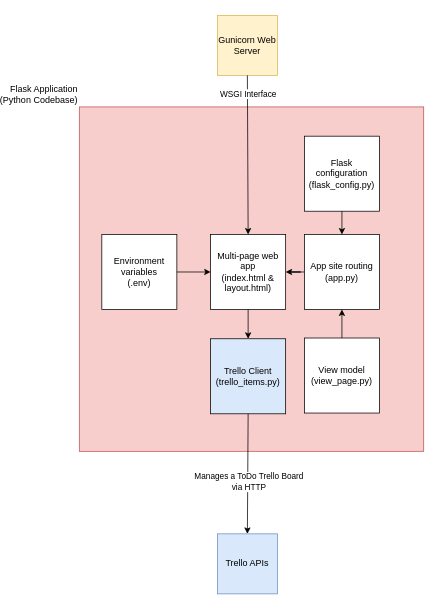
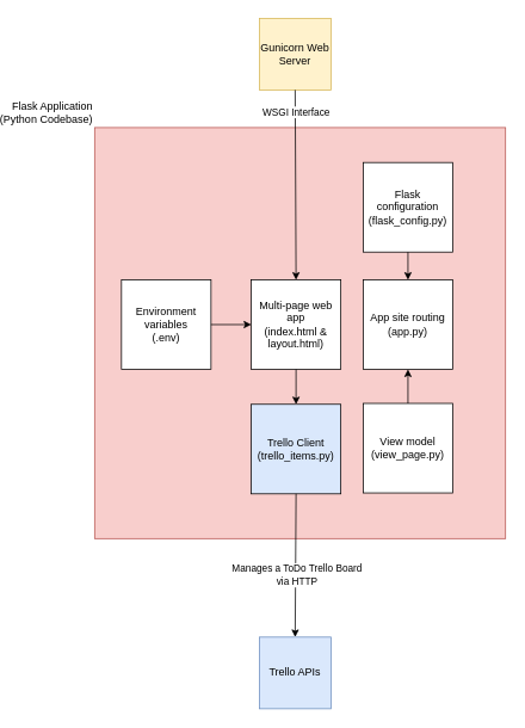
- <mxCell id="9" value="" style="edgeStyle=orthogonalEdgeStyle;rounded=0;orthogonalLoop=1;jettySize=auto;html=1;" edge="1" parent="1" source="10" target="5"><mxGeometry relative="1" as="geometry" /></mxCell>
